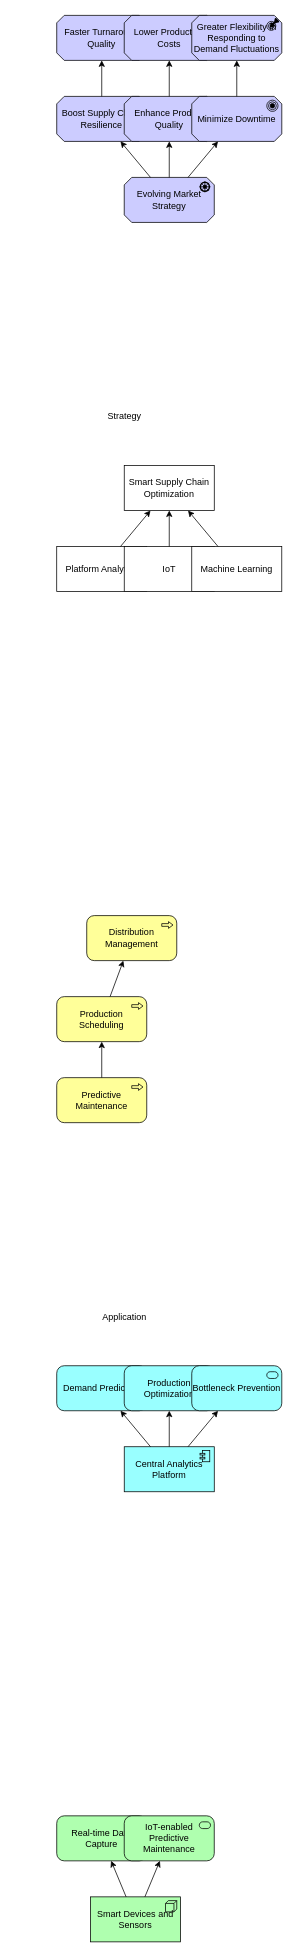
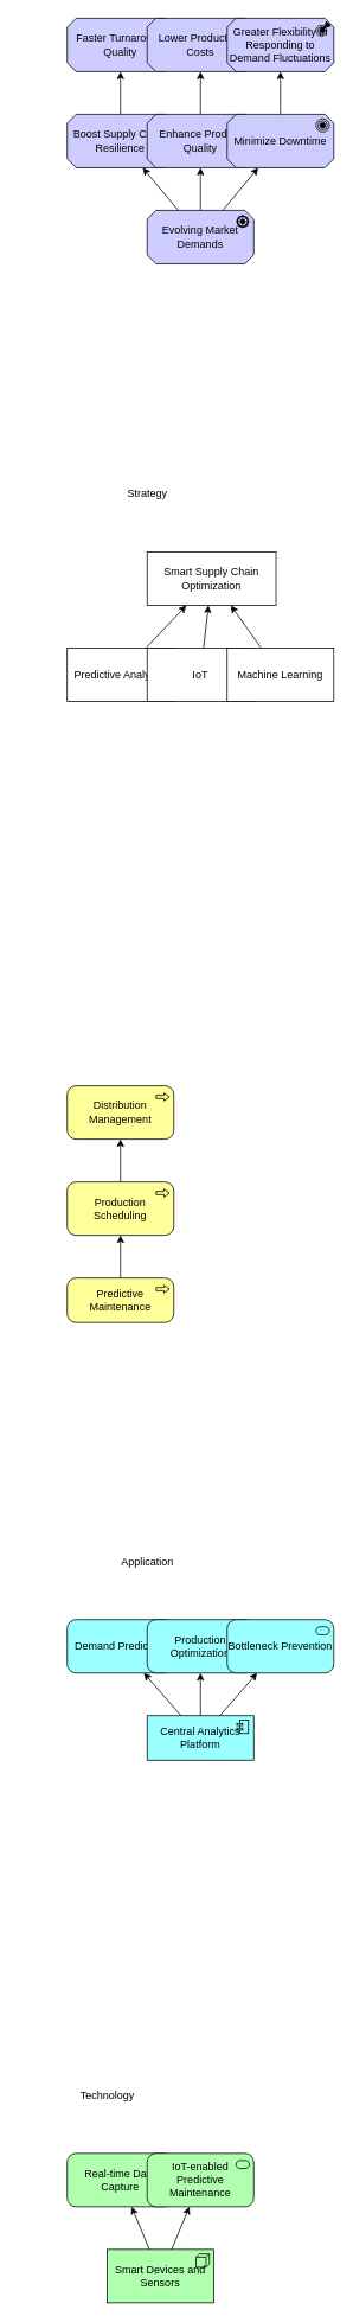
- <mxCell id="5" value="Evolving Market Strategy" style="html=1;outlineConnect=0;whiteSpace=wrap;fillColor=#CCCCFF;shape=mxgraph.archimate3.application;appType=driver;archiType=oct;" vertex="1" parent="1"><mxGeometry x="165" y="236" width="120" height="60" as="geometry" /></mxCell>
+ <mxCell id="5" value="Evolving Market Demands" style="html=1;outlineConnect=0;whiteSpace=wrap;fillColor=#CCCCFF;shape=mxgraph.archimate3.application;appType=driver;archiType=oct;" vertex="1" parent="1"><mxGeometry x="165" y="236" width="120" height="60" as="geometry" /></mxCell>
- <mxCell id="16" value="Smart Supply Chain Optimization" style="html=1;outlineConnect=0;whiteSpace=wrap;fillColor=#FFFFFF;shape=mxgraph.archimate3.rectangle;" vertex="1" parent="1"><mxGeometry x="165" y="620" width="120" height="60" as="geometry" /></mxCell>
+ <mxCell id="16" value="Smart Supply Chain Optimization" style="html=1;outlineConnect=0;whiteSpace=wrap;fillColor=#FFFFFF;shape=mxgraph.archimate3.rectangle;" vertex="1" parent="1"><mxGeometry x="165" y="620" width="145" height="60" as="geometry" /></mxCell>
- <mxCell id="17" value="Platform Analytics" style="html=1;outlineConnect=0;whiteSpace=wrap;fillColor=#FFFFFF;shape=mxgraph.archimate3.rectangle;" vertex="1" parent="1"><mxGeometry x="75" y="728" width="120" height="60" as="geometry" /></mxCell>
+ <mxCell id="17" value="Predictive Analytics" style="html=1;outlineConnect=0;whiteSpace=wrap;fillColor=#FFFFFF;shape=mxgraph.archimate3.rectangle;" vertex="1" parent="1"><mxGeometry x="75" y="728" width="120" height="60" as="geometry" /></mxCell>
- <mxCell id="24" value="Distribution Management" style="html=1;outlineConnect=0;whiteSpace=wrap;fillColor=#ffff99;shape=mxgraph.archimate3.application;appType=proc;archiType=rounded;" vertex="1" parent="1"><mxGeometry x="115" y="1220" width="120" height="60" as="geometry" /></mxCell>
+ <mxCell id="24" value="Distribution Management" style="html=1;outlineConnect=0;whiteSpace=wrap;fillColor=#ffff99;shape=mxgraph.archimate3.application;appType=proc;archiType=rounded;" vertex="1" parent="1"><mxGeometry x="75" y="1220" width="120" height="60" as="geometry" /></mxCell>
- <mxCell id="25" value="Predictive Maintenance" style="html=1;outlineConnect=0;whiteSpace=wrap;fillColor=#ffff99;shape=mxgraph.archimate3.application;appType=proc;archiType=rounded;" vertex="1" parent="1"><mxGeometry x="75" y="1436" width="120" height="60" as="geometry" /></mxCell>
+ <mxCell id="25" value="Predictive Maintenance" style="html=1;outlineConnect=0;whiteSpace=wrap;fillColor=#ffff99;shape=mxgraph.archimate3.application;appType=proc;archiType=rounded;" vertex="1" parent="1"><mxGeometry x="75" y="1436" width="120" height="50" as="geometry" /></mxCell>
- <mxCell id="29" value="Central Analytics Platform" style="html=1;outlineConnect=0;whiteSpace=wrap;fillColor=#99ffff;shape=mxgraph.archimate3.application;appType=comp;archiType=square;" vertex="1" parent="1"><mxGeometry x="165" y="1928" width="120" height="60" as="geometry" /></mxCell>
+ <mxCell id="29" value="Central Analytics Platform" style="html=1;outlineConnect=0;whiteSpace=wrap;fillColor=#99ffff;shape=mxgraph.archimate3.application;appType=comp;archiType=square;" vertex="1" parent="1"><mxGeometry x="165" y="1928" width="120" height="50" as="geometry" /></mxCell>
+ <mxCell id="36" value="Technology" style="text;html=1;align=center;verticalAlign=middle;resizable=0;points=[];" vertex="1" parent="1"><mxGeometry x="20" y="2340" width="200" height="30" as="geometry" /></mxCell>
